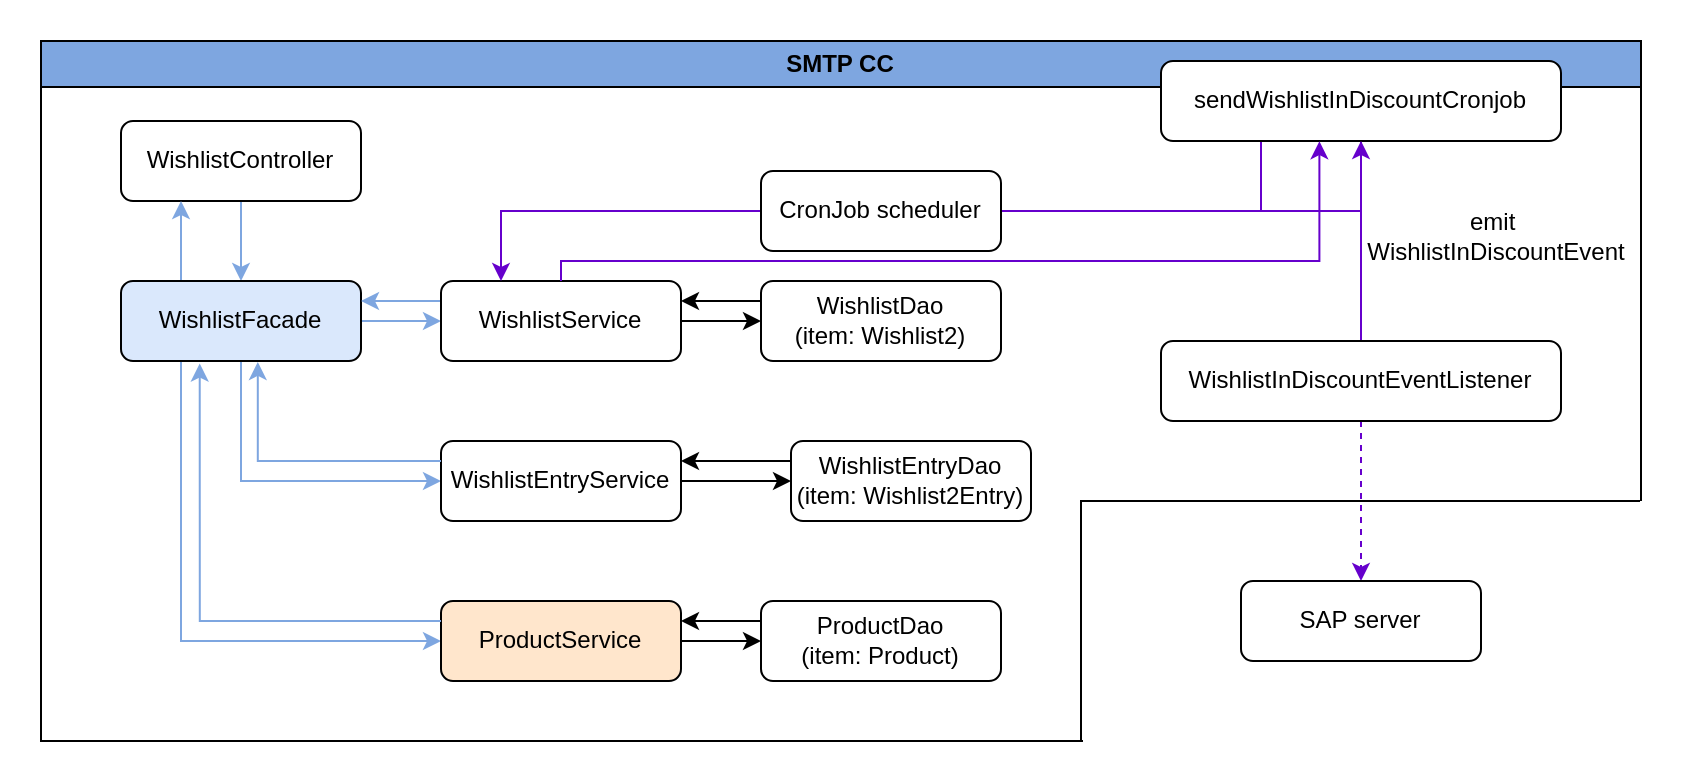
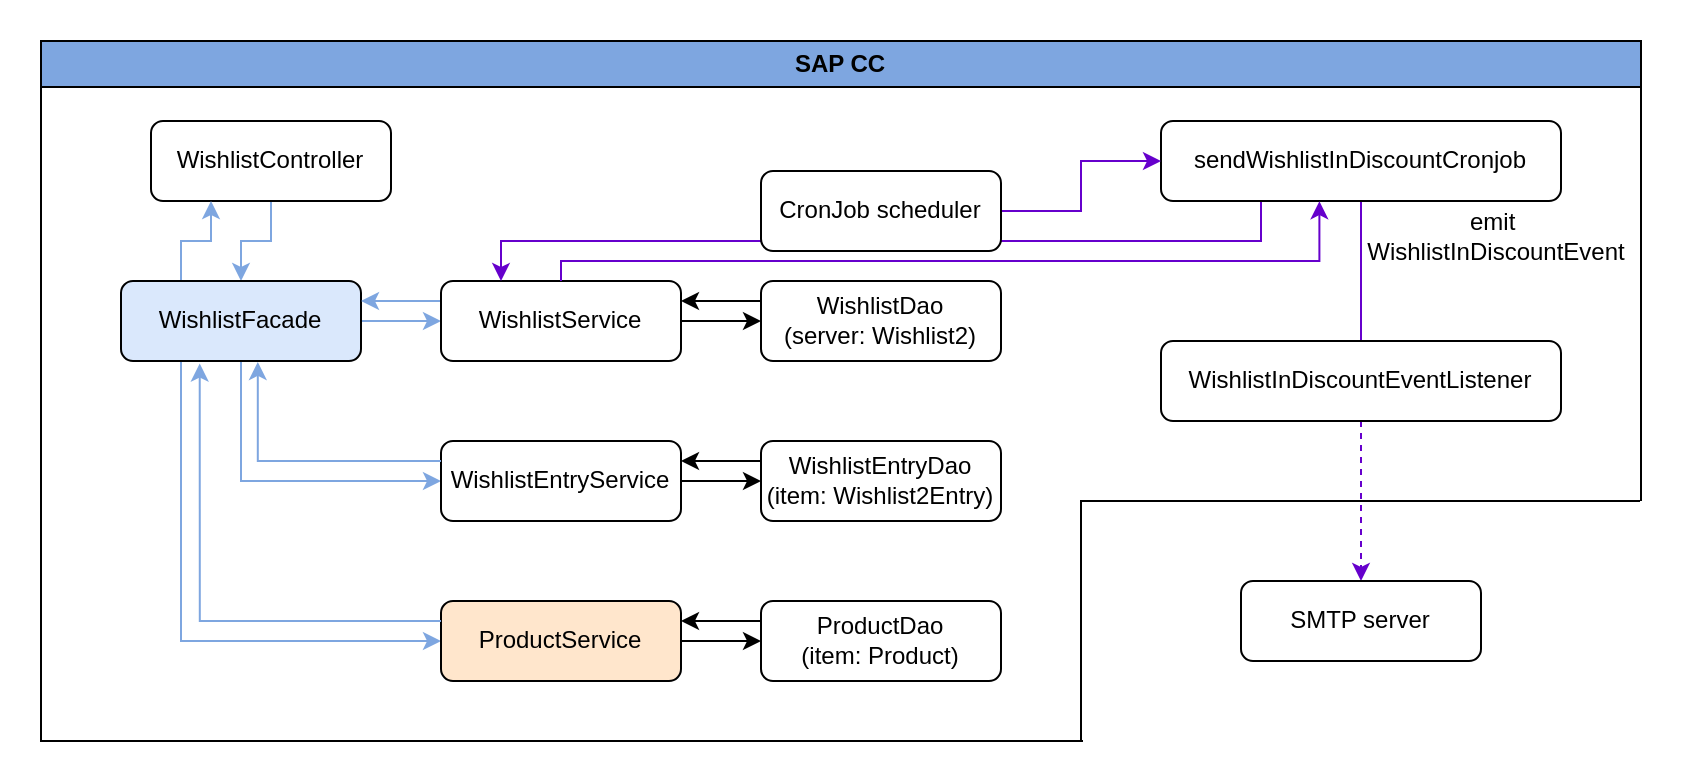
- <mxCell id="2" value="SMTP CC" style="swimlane;whiteSpace=wrap;html=1;fillColor=#7EA6E0;" vertex="1" parent="1"><mxGeometry x="20" y="20" width="800" height="350" as="geometry" /></mxCell>
+ <mxCell id="2" value="SAP CC" style="swimlane;whiteSpace=wrap;html=1;fillColor=#7EA6E0;" vertex="1" parent="1"><mxGeometry x="20" y="20" width="800" height="350" as="geometry" /></mxCell>
- <mxCell id="27" value="sendWishlistInDiscountCronjob" style="rounded=1;whiteSpace=wrap;html=1;" vertex="1" parent="2"><mxGeometry x="560" y="10" width="200" height="40" as="geometry" /></mxCell>
+ <mxCell id="27" value="sendWishlistInDiscountCronjob" style="rounded=1;whiteSpace=wrap;html=1;" vertex="1" parent="2"><mxGeometry x="560" y="40" width="200" height="40" as="geometry" /></mxCell>
- <mxCell id="4" value="WishlistController" style="rounded=1;whiteSpace=wrap;html=1;" vertex="1" parent="2"><mxGeometry x="40" y="40" width="120" height="40" as="geometry" /></mxCell>
+ <mxCell id="4" value="WishlistController" style="rounded=1;whiteSpace=wrap;html=1;" vertex="1" parent="2"><mxGeometry x="55" y="40" width="120" height="40" as="geometry" /></mxCell>
- <mxCell id="20" value="WishlistDao&lt;div&gt;(item: Wishlist2)&lt;/div&gt;" style="rounded=1;whiteSpace=wrap;html=1;" vertex="1" parent="2"><mxGeometry x="360" y="120" width="120" height="40" as="geometry" /></mxCell>
+ <mxCell id="20" value="WishlistDao&lt;div&gt;(server: Wishlist2)&lt;/div&gt;" style="rounded=1;whiteSpace=wrap;html=1;" vertex="1" parent="2"><mxGeometry x="360" y="120" width="120" height="40" as="geometry" /></mxCell>
- <mxCell id="22" value="WishlistEntryDao&lt;div&gt;(item: Wishlist2Entry)&lt;/div&gt;" style="rounded=1;whiteSpace=wrap;html=1;" vertex="1" parent="2"><mxGeometry x="375" y="200" width="120" height="40" as="geometry" /></mxCell>
+ <mxCell id="22" value="WishlistEntryDao&lt;div&gt;(item: Wishlist2Entry)&lt;/div&gt;" style="rounded=1;whiteSpace=wrap;html=1;" vertex="1" parent="2"><mxGeometry x="360" y="200" width="120" height="40" as="geometry" /></mxCell>
- <mxCell id="35" value="SAP server" style="rounded=1;whiteSpace=wrap;html=1;" vertex="1" parent="2"><mxGeometry x="600" y="270" width="120" height="40" as="geometry" /></mxCell>
+ <mxCell id="35" value="SMTP server" style="rounded=1;whiteSpace=wrap;html=1;" vertex="1" parent="2"><mxGeometry x="600" y="270" width="120" height="40" as="geometry" /></mxCell>
